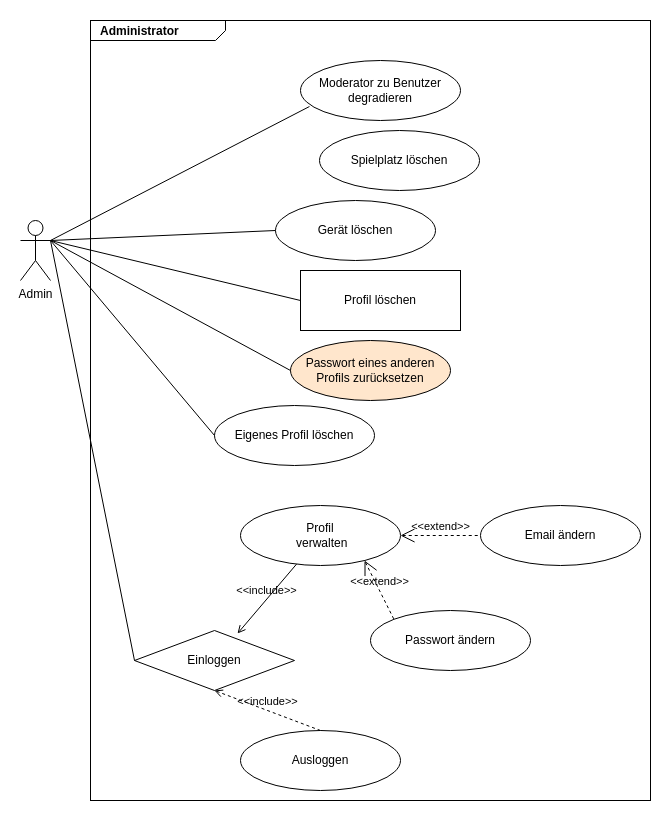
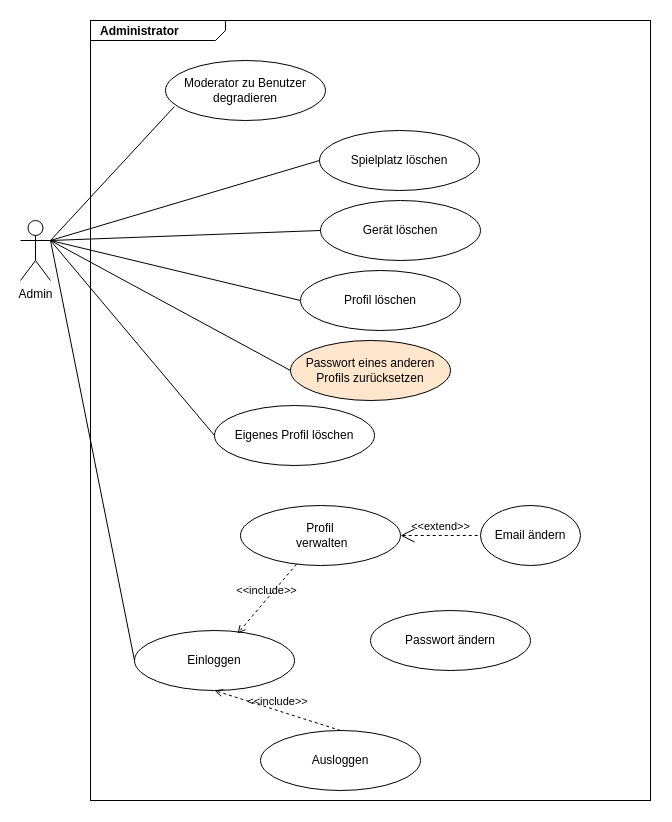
- <mxCell id="4" value="Moderator zu Benutzer degradieren" style="ellipse;whiteSpace=wrap;html=1;" vertex="1" parent="1"><mxGeometry x="300" y="60" width="160" height="60" as="geometry" /></mxCell>
+ <mxCell id="4" value="Moderator zu Benutzer degradieren" style="ellipse;whiteSpace=wrap;html=1;" vertex="1" parent="1"><mxGeometry x="165" y="60" width="160" height="60" as="geometry" /></mxCell>
+ <mxCell id="18" value="" style="endArrow=none;html=1;exitX=1;exitY=0.333;exitDx=0;exitDy=0;exitPerimeter=0;entryX=0;entryY=0.5;entryDx=0;entryDy=0;" edge="1" parent="1" source="3" target="5"><mxGeometry width="50" height="50" relative="1" as="geometry"><mxPoint x="60" y="250" as="sourcePoint" /><mxPoint x="318.96" y="116.02" as="targetPoint" /></mxGeometry></mxCell>
- <mxCell id="6" value="Gerät löschen" style="ellipse;whiteSpace=wrap;html=1;" vertex="1" parent="1"><mxGeometry x="275" y="200" width="160" height="60" as="geometry" /></mxCell>
+ <mxCell id="6" value="Gerät löschen" style="ellipse;whiteSpace=wrap;html=1;" vertex="1" parent="1"><mxGeometry x="320" y="200" width="160" height="60" as="geometry" /></mxCell>
- <mxCell id="7" value="Profil löschen" style="whiteSpace=wrap;html=1;rounded=0;" vertex="1" parent="1"><mxGeometry x="300" y="270" width="160" height="60" as="geometry" /></mxCell>
+ <mxCell id="7" value="Profil löschen" style="ellipse;whiteSpace=wrap;html=1;" vertex="1" parent="1"><mxGeometry x="300" y="270" width="160" height="60" as="geometry" /></mxCell>
- <mxCell id="15" value="Email ändern" style="ellipse;whiteSpace=wrap;html=1;" vertex="1" parent="1"><mxGeometry x="480" y="505" width="160" height="60" as="geometry" /></mxCell>
+ <mxCell id="15" value="Email ändern" style="ellipse;whiteSpace=wrap;html=1;" vertex="1" parent="1"><mxGeometry x="480" y="505" width="100" height="60" as="geometry" /></mxCell>
- <mxCell id="25" value="&amp;lt;&amp;lt;extend&amp;gt;&amp;gt;" style="edgeStyle=none;html=1;startArrow=open;endArrow=none;startSize=12;verticalAlign=bottom;dashed=1;labelBackgroundColor=none;entryX=0;entryY=0;entryDx=0;entryDy=0;exitX=0.775;exitY=0.917;exitDx=0;exitDy=0;exitPerimeter=0;" edge="1" parent="1" source="10" target="16"><mxGeometry width="160" relative="1" as="geometry"><mxPoint x="410" y="545" as="sourcePoint" /><mxPoint x="490" y="545" as="targetPoint" /></mxGeometry></mxCell>
- <mxCell id="14" value="&amp;lt;&amp;lt;include&amp;gt;&amp;gt;" style="edgeStyle=none;html=1;endArrow=open;verticalAlign=bottom;dashed=0;labelBackgroundColor=none;entryX=0.644;entryY=0.05;entryDx=0;entryDy=0;entryPerimeter=0;" edge="1" parent="1" source="10" target="11"><mxGeometry width="160" relative="1" as="geometry"><mxPoint x="356" y="740" as="sourcePoint" /><mxPoint x="330" y="640" as="targetPoint" /></mxGeometry></mxCell>
+ <mxCell id="14" value="&amp;lt;&amp;lt;include&amp;gt;&amp;gt;" style="edgeStyle=none;html=1;endArrow=open;verticalAlign=bottom;dashed=1;labelBackgroundColor=none;entryX=0.644;entryY=0.05;entryDx=0;entryDy=0;entryPerimeter=0;" edge="1" parent="1" source="10" target="11"><mxGeometry width="160" relative="1" as="geometry"><mxPoint x="356" y="740" as="sourcePoint" /><mxPoint x="330" y="640" as="targetPoint" /></mxGeometry></mxCell>
- <mxCell id="11" value="Einloggen" style="rhombus;whiteSpace=wrap;html=1;" vertex="1" parent="1"><mxGeometry x="134" y="630" width="160" height="60" as="geometry" /></mxCell>
+ <mxCell id="11" value="Einloggen" style="ellipse;whiteSpace=wrap;html=1;" vertex="1" parent="1"><mxGeometry x="134" y="630" width="160" height="60" as="geometry" /></mxCell>
- <mxCell id="12" value="Ausloggen" style="ellipse;whiteSpace=wrap;html=1;" vertex="1" parent="1"><mxGeometry x="240" y="730" width="160" height="60" as="geometry" /></mxCell>
+ <mxCell id="12" value="Ausloggen" style="ellipse;whiteSpace=wrap;html=1;" vertex="1" parent="1"><mxGeometry x="260" y="730" width="160" height="60" as="geometry" /></mxCell>
